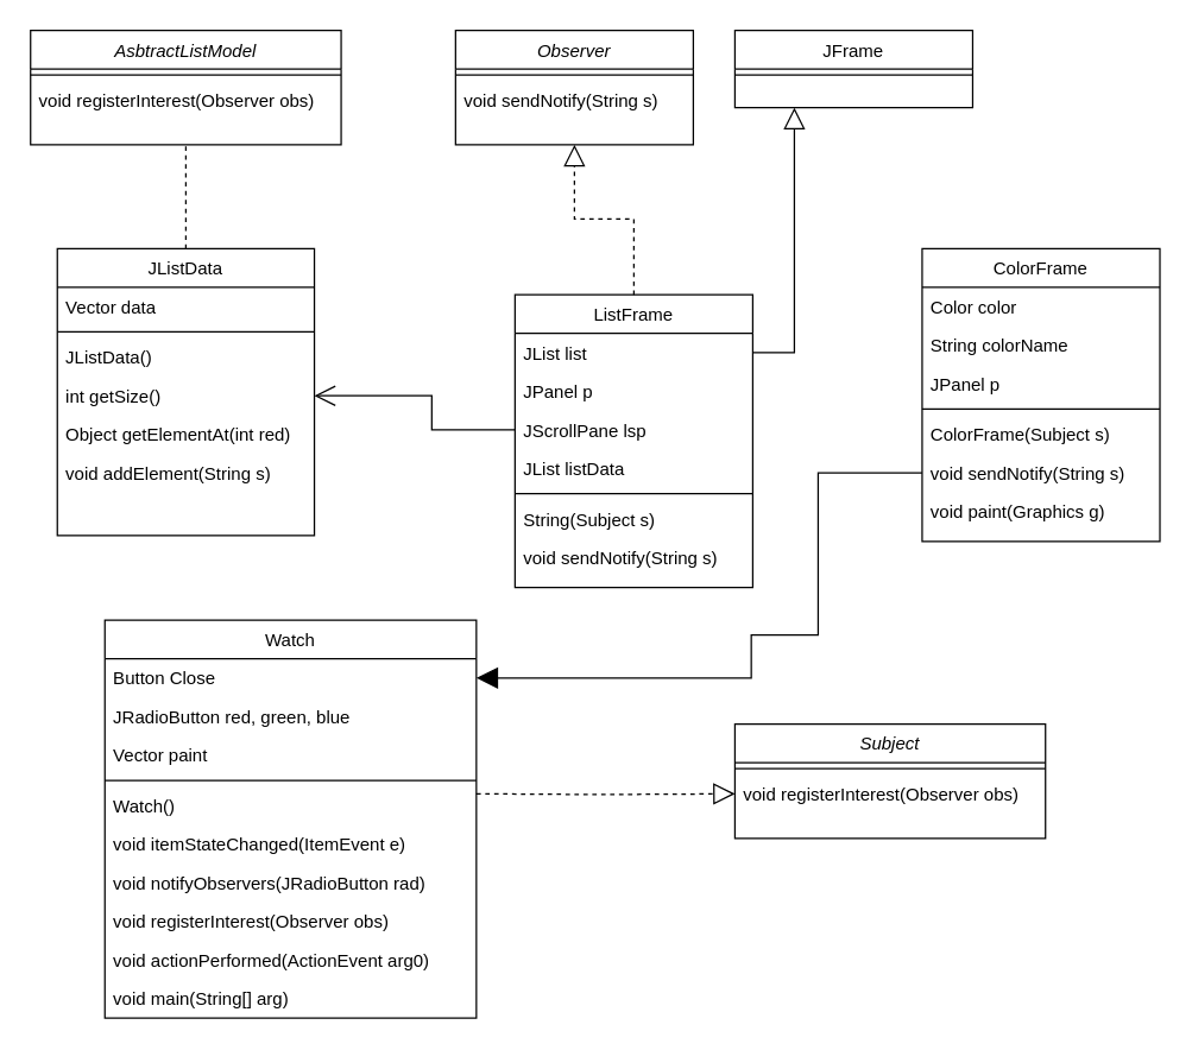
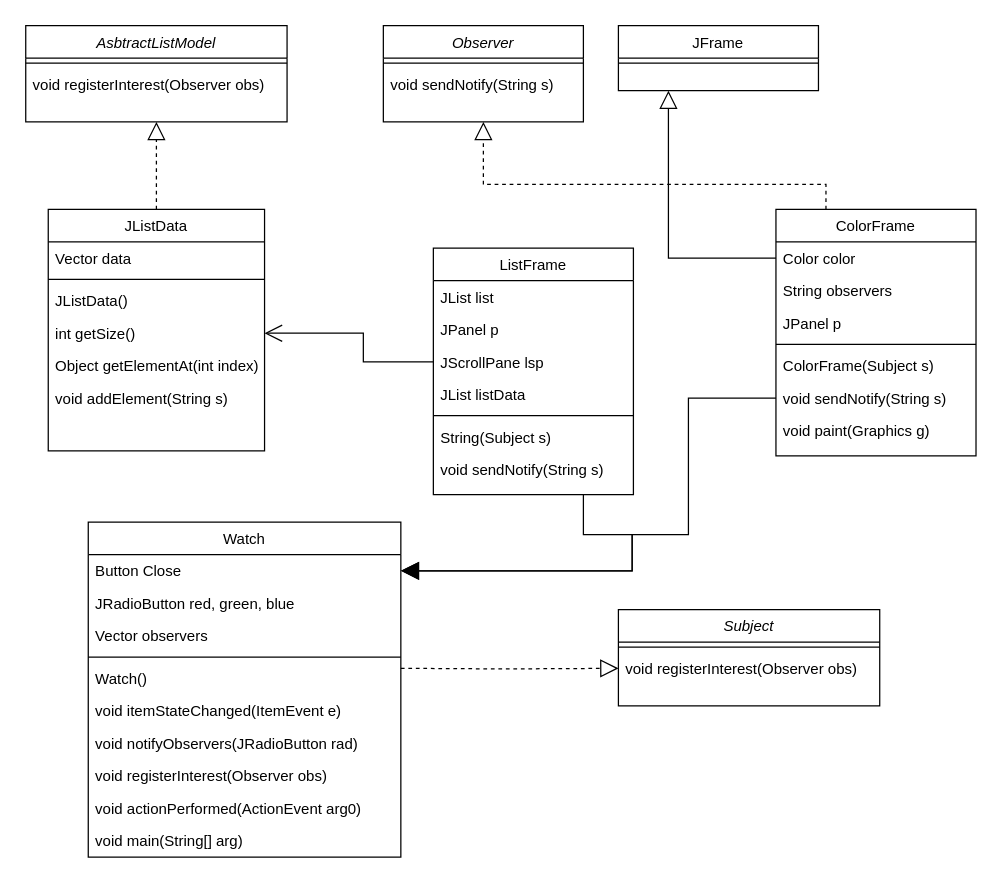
- <mxCell id="24" style="edgeStyle=orthogonalEdgeStyle;rounded=0;orthogonalLoop=1;jettySize=auto;html=1;exitX=0.5;exitY=0;exitDx=0;exitDy=0;entryX=0.5;entryY=1;entryDx=0;entryDy=0;strokeWidth=1;endArrow=none;endFill=0;endSize=12;dashed=1;" edge="1" parent="1" source="25" target="21"><mxGeometry relative="1" as="geometry" /></mxCell>
+ <mxCell id="24" style="edgeStyle=orthogonalEdgeStyle;rounded=0;orthogonalLoop=1;jettySize=auto;html=1;exitX=0.5;exitY=0;exitDx=0;exitDy=0;entryX=0.5;entryY=1;entryDx=0;entryDy=0;strokeWidth=1;endArrow=block;endFill=0;endSize=12;dashed=1;" edge="1" parent="1" source="25" target="21"><mxGeometry relative="1" as="geometry" /></mxCell>
+ <mxCell id="32" style="edgeStyle=orthogonalEdgeStyle;rounded=0;orthogonalLoop=1;jettySize=auto;html=1;exitX=0.25;exitY=0;exitDx=0;exitDy=0;entryX=0.5;entryY=1;entryDx=0;entryDy=0;strokeWidth=1;endArrow=block;endFill=0;endSize=12;dashed=1;" edge="1" parent="1" source="33" target="5"><mxGeometry relative="1" as="geometry"><Array as="points"><mxPoint x="660" y="147" /><mxPoint x="386" y="147" /></Array></mxGeometry></mxCell>
- <mxCell id="20" style="edgeStyle=orthogonalEdgeStyle;rounded=0;orthogonalLoop=1;jettySize=auto;html=1;exitX=0.5;exitY=0;exitDx=0;exitDy=0;entryX=0.5;entryY=1;entryDx=0;entryDy=0;endArrow=block;endFill=0;strokeWidth=1;endSize=12;dashed=1;" edge="1" parent="1" source="11" target="5"><mxGeometry relative="1" as="geometry"><Array as="points"><mxPoint x="426" y="147" /><mxPoint x="386" y="147" /></Array></mxGeometry></mxCell>
+ <mxCell id="41" style="edgeStyle=orthogonalEdgeStyle;rounded=0;orthogonalLoop=1;jettySize=auto;html=1;exitX=0;exitY=0.5;exitDx=0;exitDy=0;entryX=0.25;entryY=1;entryDx=0;entryDy=0;strokeWidth=1;endArrow=block;endFill=0;endSize=12;" edge="1" parent="1" source="34" target="8"><mxGeometry relative="1" as="geometry" /></mxCell>
- <mxCell id="35" value="String colorName" style="text;align=left;verticalAlign=top;spacingLeft=4;spacingRight=4;overflow=hidden;rotatable=0;points=[[0,0.5],[1,0.5]];portConstraint=eastwest;rounded=0;shadow=0;html=0;" vertex="1" parent="33"><mxGeometry y="52" width="160" height="26" as="geometry" /></mxCell>
+ <mxCell id="35" value="String observers" style="text;align=left;verticalAlign=top;spacingLeft=4;spacingRight=4;overflow=hidden;rotatable=0;points=[[0,0.5],[1,0.5]];portConstraint=eastwest;rounded=0;shadow=0;html=0;" vertex="1" parent="33"><mxGeometry y="52" width="160" height="26" as="geometry" /></mxCell>
- <mxCell id="19" style="edgeStyle=orthogonalEdgeStyle;rounded=0;orthogonalLoop=1;jettySize=auto;html=1;exitX=1;exitY=0.5;exitDx=0;exitDy=0;entryX=0.25;entryY=1;entryDx=0;entryDy=0;endSize=12;endArrow=block;endFill=0;" edge="1" parent="1" source="12" target="8"><mxGeometry relative="1" as="geometry" /></mxCell>
- <mxCell id="30" value="Object getElementAt(int red)" style="text;align=left;verticalAlign=top;spacingLeft=4;spacingRight=4;overflow=hidden;rotatable=0;points=[[0,0.5],[1,0.5]];portConstraint=eastwest;" vertex="1" parent="25"><mxGeometry y="112" width="173" height="26" as="geometry" /></mxCell>
+ <mxCell id="30" value="Object getElementAt(int index)" style="text;align=left;verticalAlign=top;spacingLeft=4;spacingRight=4;overflow=hidden;rotatable=0;points=[[0,0.5],[1,0.5]];portConstraint=eastwest;" vertex="1" parent="25"><mxGeometry y="112" width="173" height="26" as="geometry" /></mxCell>
+ <mxCell id="10" style="edgeStyle=orthogonalEdgeStyle;rounded=0;orthogonalLoop=1;jettySize=auto;html=1;exitX=0.75;exitY=1;exitDx=0;exitDy=0;entryX=1;entryY=0.5;entryDx=0;entryDy=0;strokeWidth=1;endArrow=block;endFill=1;endSize=12;" edge="1" parent="1" source="11" target="45"><mxGeometry relative="1" as="geometry"><Array as="points"><mxPoint x="466" y="427" /><mxPoint x="505" y="427" /><mxPoint x="505" y="456" /></Array></mxGeometry></mxCell>
- <mxCell id="47" value="Vector paint" style="text;align=left;verticalAlign=top;spacingLeft=4;spacingRight=4;overflow=hidden;rotatable=0;points=[[0,0.5],[1,0.5]];portConstraint=eastwest;rounded=0;shadow=0;html=0;" vertex="1" parent="44"><mxGeometry y="78" width="250" height="26" as="geometry" /></mxCell>
+ <mxCell id="47" value="Vector observers" style="text;align=left;verticalAlign=top;spacingLeft=4;spacingRight=4;overflow=hidden;rotatable=0;points=[[0,0.5],[1,0.5]];portConstraint=eastwest;rounded=0;shadow=0;html=0;" vertex="1" parent="44"><mxGeometry y="78" width="250" height="26" as="geometry" /></mxCell>
